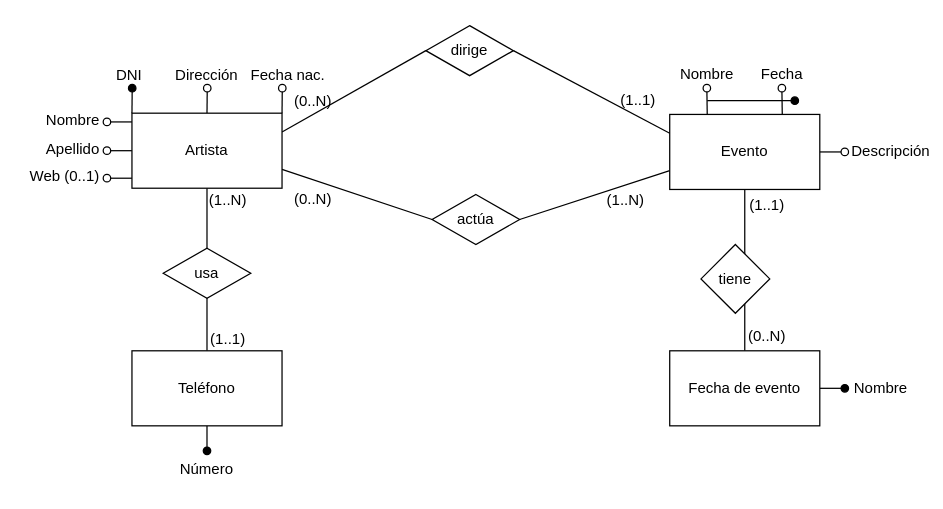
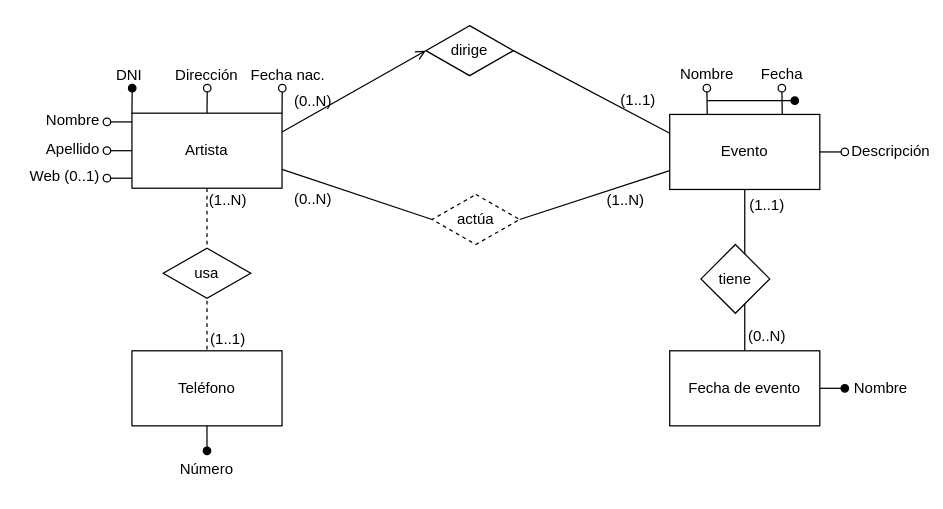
- <mxCell id="9" style="rounded=0;orthogonalLoop=1;jettySize=auto;html=1;exitX=1;exitY=0.25;exitDx=0;exitDy=0;entryX=0;entryY=0.5;entryDx=0;entryDy=0;fontSize=12;endArrow=none;endFill=0;" parent="1" source="11" target="32" edge="1"><mxGeometry relative="1" as="geometry" /></mxCell>
+ <mxCell id="9" style="rounded=0;orthogonalLoop=1;jettySize=auto;html=1;exitX=1;exitY=0.25;exitDx=0;exitDy=0;entryX=0;entryY=0.5;entryDx=0;entryDy=0;fontSize=12;endArrow=open;endFill=0;" parent="1" source="11" target="32" edge="1"><mxGeometry relative="1" as="geometry" /></mxCell>
- <mxCell id="5" style="edgeStyle=orthogonalEdgeStyle;rounded=0;orthogonalLoop=1;jettySize=auto;html=1;fontSize=12;endArrow=none;endFill=0;entryX=0.5;entryY=0;entryDx=0;entryDy=0;" parent="1" source="11" target="17" edge="1"><mxGeometry relative="1" as="geometry"><mxPoint x="165" y="360" as="targetPoint" /></mxGeometry></mxCell>
+ <mxCell id="5" style="edgeStyle=orthogonalEdgeStyle;rounded=0;orthogonalLoop=1;jettySize=auto;html=1;fontSize=12;endArrow=none;endFill=0;entryX=0.5;entryY=0;entryDx=0;entryDy=0;dashed=1;" parent="1" source="11" target="17" edge="1"><mxGeometry relative="1" as="geometry"><mxPoint x="165" y="360" as="targetPoint" /></mxGeometry></mxCell>
- <mxCell id="30" value="actúa" style="rhombus;whiteSpace=wrap;html=1;fontSize=12;" parent="1" vertex="1"><mxGeometry x="345" y="155" width="70" height="40" as="geometry" /></mxCell>
+ <mxCell id="30" value="actúa" style="rhombus;whiteSpace=wrap;html=1;fontSize=12;dashed=1;" parent="1" vertex="1"><mxGeometry x="345" y="155" width="70" height="40" as="geometry" /></mxCell>
